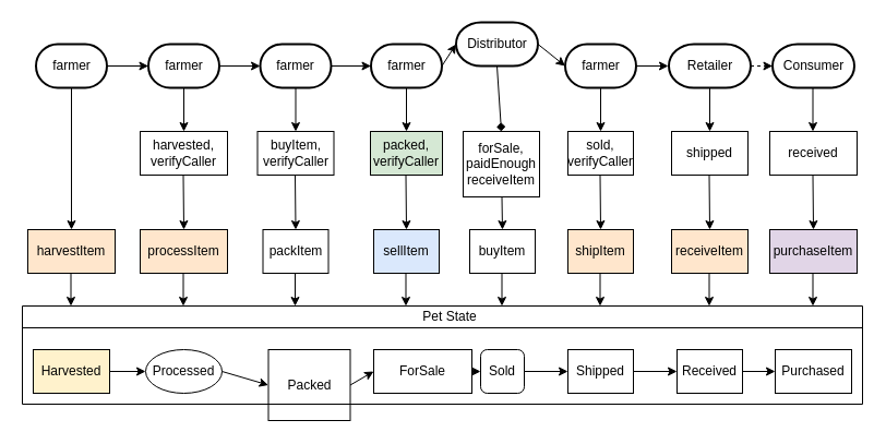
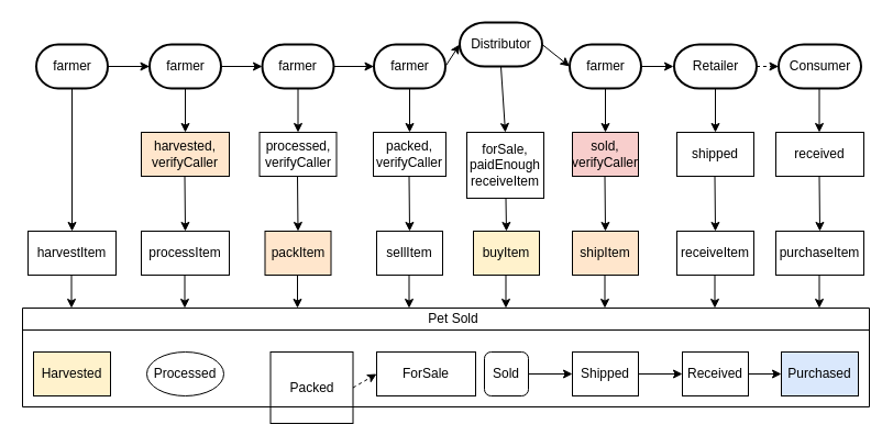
- <mxCell id="56" value="" style="endArrow=diamond;html=1;exitX=0.5;exitY=1;exitDx=0;exitDy=0;entryX=0.5;entryY=0;entryDx=0;entryDy=0;exitPerimeter=0;" parent="1" source="39" target="34" edge="1"><mxGeometry width="50" height="50" relative="1" as="geometry"><mxPoint x="382" y="90" as="sourcePoint" /><mxPoint x="382" y="130" as="targetPoint" /></mxGeometry></mxCell>
+ <mxCell id="56" value="" style="endArrow=classic;html=1;exitX=0.5;exitY=1;exitDx=0;exitDy=0;entryX=0.5;entryY=0;entryDx=0;entryDy=0;exitPerimeter=0;" parent="1" source="39" target="34" edge="1"><mxGeometry width="50" height="50" relative="1" as="geometry"><mxPoint x="382" y="90" as="sourcePoint" /><mxPoint x="382" y="130" as="targetPoint" /></mxGeometry></mxCell>
- <mxCell id="31" value="harvested,&lt;br&gt;verifyCaller" style="rounded=0;whiteSpace=wrap;html=1;" parent="1" vertex="1"><mxGeometry x="128" y="120" width="80" height="40" as="geometry" /></mxCell>
+ <mxCell id="31" value="harvested,&lt;br&gt;verifyCaller" style="rounded=0;whiteSpace=wrap;html=1;fillColor=#ffe6cc;" parent="1" vertex="1"><mxGeometry x="128" y="120" width="80" height="40" as="geometry" /></mxCell>
- <mxCell id="32" value="buyItem,&lt;br&gt;verifyCaller" style="rounded=0;whiteSpace=wrap;html=1;" parent="1" vertex="1"><mxGeometry x="235.5" y="120" width="70" height="40" as="geometry" /></mxCell>
+ <mxCell id="32" value="processed,&lt;br&gt;verifyCaller" style="rounded=0;whiteSpace=wrap;html=1;" parent="1" vertex="1"><mxGeometry x="235.5" y="120" width="70" height="40" as="geometry" /></mxCell>
- <mxCell id="33" value="packed,&lt;br&gt;verifyCaller" style="rounded=0;whiteSpace=wrap;html=1;fillColor=#d5e8d4;" parent="1" vertex="1"><mxGeometry x="339" y="120" width="66" height="40" as="geometry" /></mxCell>
+ <mxCell id="33" value="packed,&lt;br&gt;verifyCaller" style="rounded=0;whiteSpace=wrap;html=1;" parent="1" vertex="1"><mxGeometry x="339" y="120" width="66" height="40" as="geometry" /></mxCell>
- <mxCell id="35" value="sold,&lt;br&gt;verifyCaller" style="rounded=0;whiteSpace=wrap;html=1;" parent="1" vertex="1"><mxGeometry x="520" y="120" width="60" height="40" as="geometry" /></mxCell>
+ <mxCell id="35" value="sold,&lt;br&gt;verifyCaller" style="rounded=0;whiteSpace=wrap;html=1;fillColor=#f8cecc;" parent="1" vertex="1"><mxGeometry x="520" y="120" width="60" height="40" as="geometry" /></mxCell>
- <mxCell id="23" value="harvestItem" style="rounded=0;whiteSpace=wrap;html=1;fillColor=#ffe6cc;" parent="1" vertex="1"><mxGeometry x="25" y="210" width="80" height="40" as="geometry" /></mxCell>
+ <mxCell id="23" value="harvestItem" style="rounded=0;whiteSpace=wrap;html=1;" parent="1" vertex="1"><mxGeometry x="25" y="210" width="80" height="40" as="geometry" /></mxCell>
- <mxCell id="24" value="processItem" style="rounded=0;whiteSpace=wrap;html=1;fillColor=#ffe6cc;" parent="1" vertex="1"><mxGeometry x="128" y="210" width="80" height="40" as="geometry" /></mxCell>
+ <mxCell id="24" value="processItem" style="rounded=0;whiteSpace=wrap;html=1;" parent="1" vertex="1"><mxGeometry x="128" y="210" width="80" height="40" as="geometry" /></mxCell>
- <mxCell id="25" value="packItem" style="rounded=0;whiteSpace=wrap;html=1;" parent="1" vertex="1"><mxGeometry x="240.5" y="210" width="60" height="40" as="geometry" /></mxCell>
+ <mxCell id="25" value="packItem" style="rounded=0;whiteSpace=wrap;html=1;fillColor=#ffe6cc;" parent="1" vertex="1"><mxGeometry x="240.5" y="210" width="60" height="40" as="geometry" /></mxCell>
- <mxCell id="26" value="sellItem" style="rounded=0;whiteSpace=wrap;html=1;fillColor=#dae8fc;" parent="1" vertex="1"><mxGeometry x="342" y="210" width="60" height="40" as="geometry" /></mxCell>
+ <mxCell id="26" value="sellItem" style="rounded=0;whiteSpace=wrap;html=1;" parent="1" vertex="1"><mxGeometry x="342" y="210" width="60" height="40" as="geometry" /></mxCell>
- <mxCell id="27" value="buyItem" style="rounded=0;whiteSpace=wrap;html=1;" parent="1" vertex="1"><mxGeometry x="430" y="210" width="60" height="40" as="geometry" /></mxCell>
+ <mxCell id="27" value="buyItem" style="rounded=0;whiteSpace=wrap;html=1;fillColor=#fff2cc;" parent="1" vertex="1"><mxGeometry x="430" y="210" width="60" height="40" as="geometry" /></mxCell>
- <mxCell id="29" value="receiveItem" style="rounded=0;whiteSpace=wrap;html=1;fillColor=#ffe6cc;" parent="1" vertex="1"><mxGeometry x="615" y="210" width="70" height="40" as="geometry" /></mxCell>
+ <mxCell id="29" value="receiveItem" style="rounded=0;whiteSpace=wrap;html=1;" parent="1" vertex="1"><mxGeometry x="615" y="210" width="70" height="40" as="geometry" /></mxCell>
- <mxCell id="30" value="purchaseItem" style="rounded=0;whiteSpace=wrap;html=1;fillColor=#e1d5e7;" parent="1" vertex="1"><mxGeometry x="705" y="210" width="80" height="40" as="geometry" /></mxCell>
+ <mxCell id="30" value="purchaseItem" style="rounded=0;whiteSpace=wrap;html=1;" parent="1" vertex="1"><mxGeometry x="705" y="210" width="80" height="40" as="geometry" /></mxCell>
- <mxCell id="17" value="Pet State" style="text;html=1;strokeColor=none;fillColor=none;align=center;verticalAlign=middle;whiteSpace=wrap;rounded=0;" parent="1" vertex="1"><mxGeometry x="367" y="280" width="90" height="20" as="geometry" /></mxCell>
+ <mxCell id="17" value="Pet Sold" style="text;html=1;strokeColor=none;fillColor=none;align=center;verticalAlign=middle;whiteSpace=wrap;rounded=0;" parent="1" vertex="1"><mxGeometry x="367" y="280" width="90" height="20" as="geometry" /></mxCell>
- <mxCell id="10" value="" style="endArrow=classic;html=1;exitX=1;exitY=0.5;exitDx=0;exitDy=0;entryX=0;entryY=0.5;entryDx=0;entryDy=0;" parent="1" source="2" target="3" edge="1"><mxGeometry width="50" height="50" relative="1" as="geometry"><mxPoint x="388" y="300" as="sourcePoint" /><mxPoint x="438" y="250" as="targetPoint" /></mxGeometry></mxCell>
- <mxCell id="13" value="" style="endArrow=classic;html=1;exitX=1;exitY=0.5;exitDx=0;exitDy=0;entryX=0;entryY=0.5;entryDx=0;entryDy=0;" parent="1" source="5" target="6" edge="1"><mxGeometry width="50" height="50" relative="1" as="geometry"><mxPoint x="258" y="360" as="sourcePoint" /><mxPoint x="278" y="360" as="targetPoint" /></mxGeometry></mxCell>
- <mxCell id="9" value="Purchased" style="rounded=0;whiteSpace=wrap;html=1;" parent="1" vertex="1"><mxGeometry x="710" y="320" width="70" height="40" as="geometry" /></mxCell>
+ <mxCell id="9" value="Purchased" style="rounded=0;whiteSpace=wrap;html=1;fillColor=#dae8fc;" parent="1" vertex="1"><mxGeometry x="710" y="320" width="70" height="40" as="geometry" /></mxCell>
- <mxCell id="11" value="" style="endArrow=classic;html=1;exitX=1;exitY=0.5;exitDx=0;exitDy=0;entryX=0;entryY=0.5;entryDx=0;entryDy=0;" parent="1" source="3" target="4" edge="1"><mxGeometry width="50" height="50" relative="1" as="geometry"><mxPoint x="388" y="300" as="sourcePoint" /><mxPoint x="438" y="250" as="targetPoint" /></mxGeometry></mxCell>
- <mxCell id="12" value="" style="endArrow=classic;html=1;exitX=1;exitY=0.5;exitDx=0;exitDy=0;entryX=0;entryY=0.5;entryDx=0;entryDy=0;" parent="1" source="4" target="5" edge="1"><mxGeometry width="50" height="50" relative="1" as="geometry"><mxPoint x="248" y="350" as="sourcePoint" /><mxPoint x="268" y="350" as="targetPoint" /></mxGeometry></mxCell>
+ <mxCell id="12" value="" style="endArrow=classic;html=1;exitX=1;exitY=0.5;exitDx=0;exitDy=0;entryX=0;entryY=0.5;entryDx=0;entryDy=0;dashed=1;" parent="1" source="4" target="5" edge="1"><mxGeometry width="50" height="50" relative="1" as="geometry"><mxPoint x="248" y="350" as="sourcePoint" /><mxPoint x="268" y="350" as="targetPoint" /></mxGeometry></mxCell>
